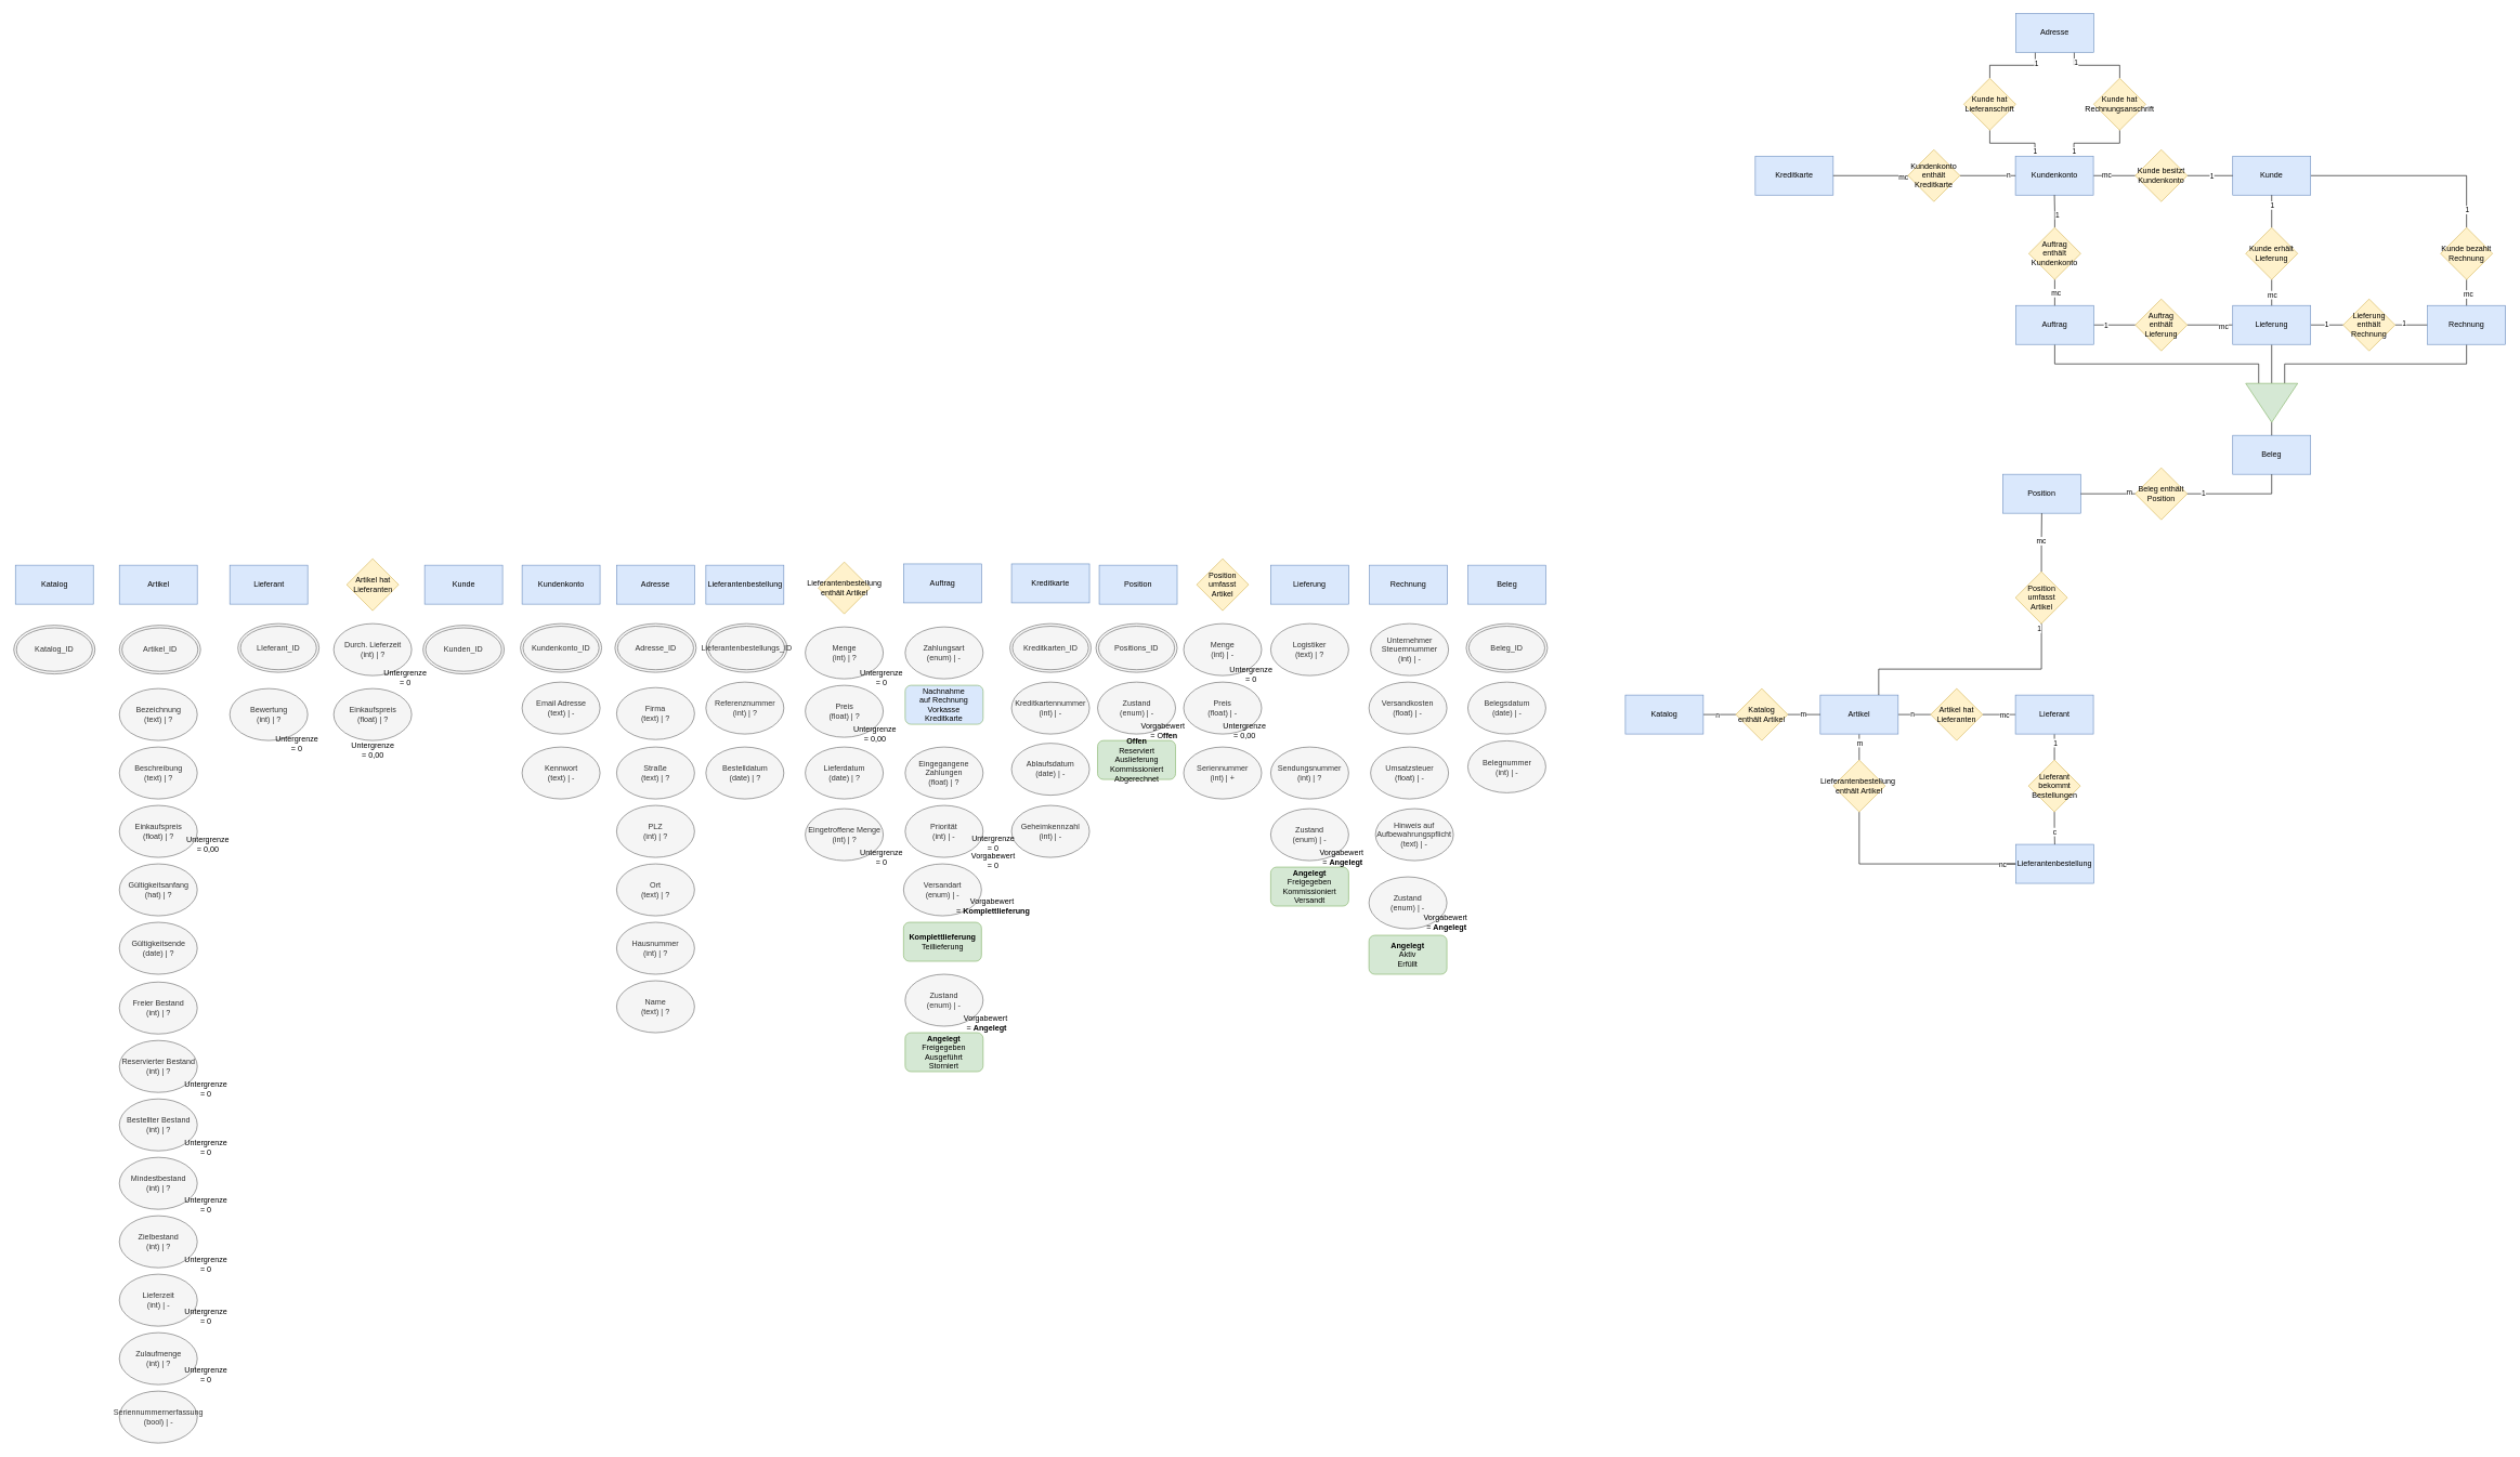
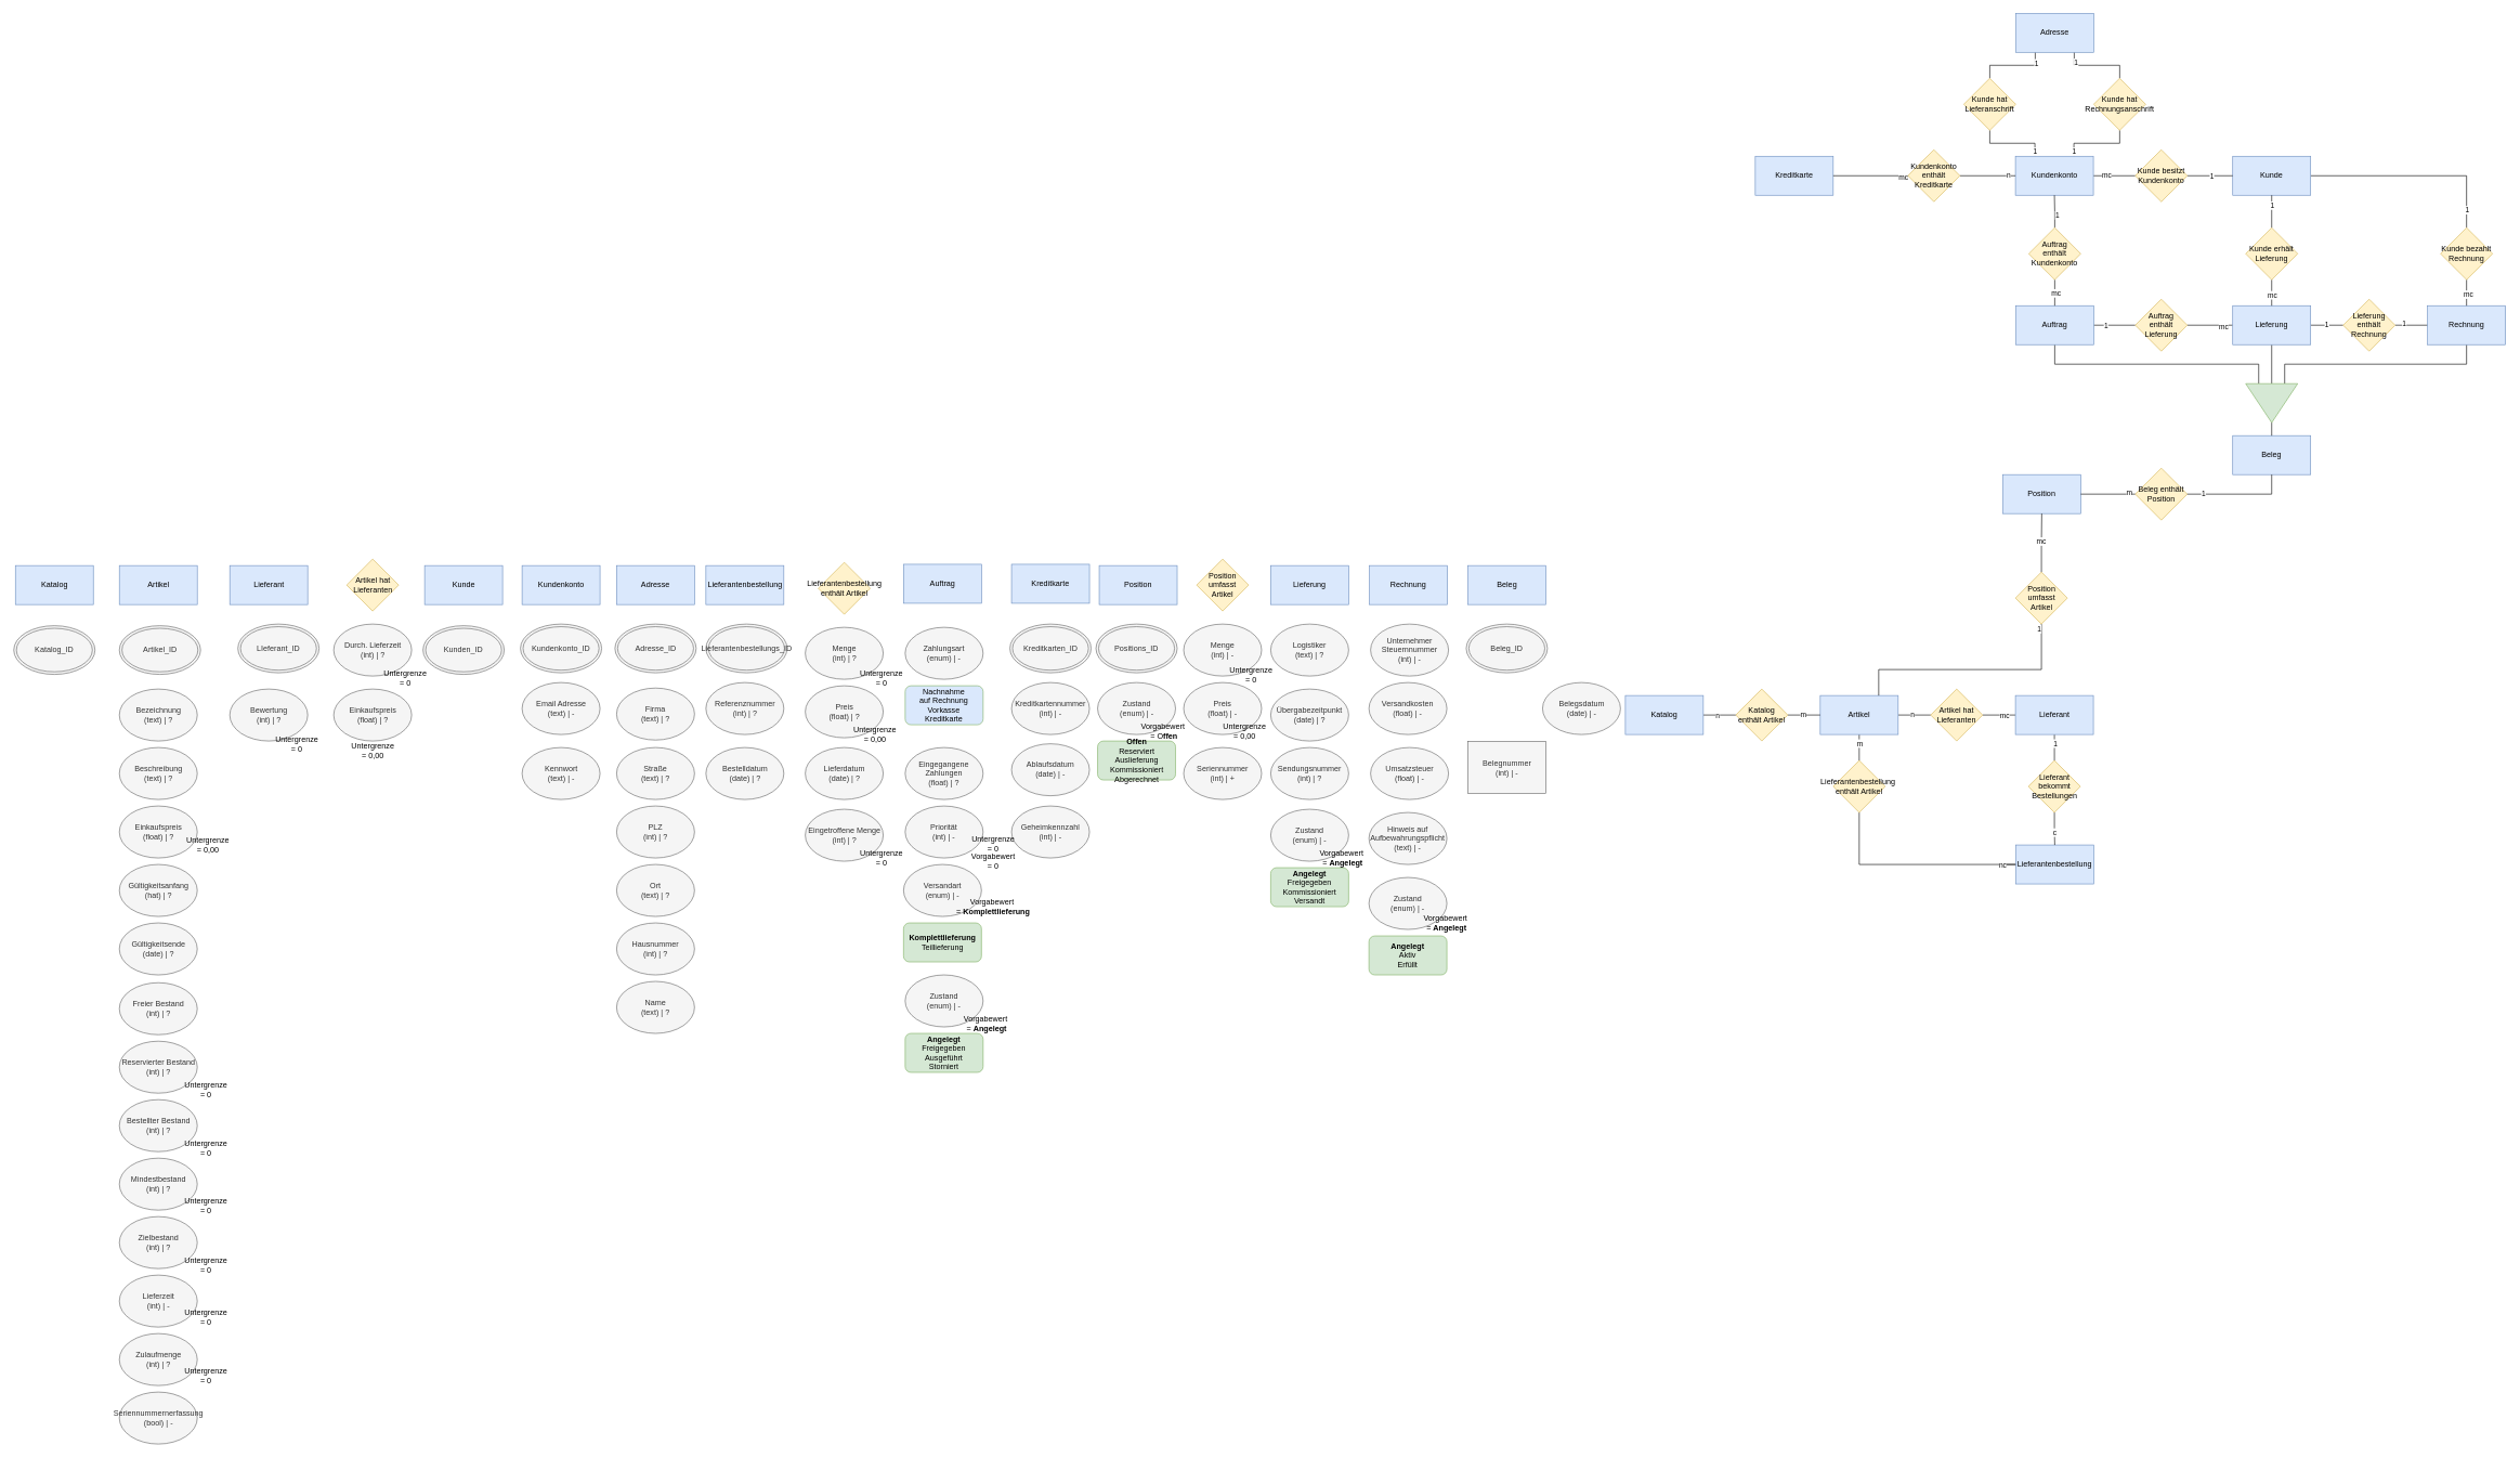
- <mxCell id="149" value="Belegsdatum&lt;br&gt;(date) | -" style="ellipse;whiteSpace=wrap;html=1;fillColor=#f5f5f5;fontColor=#333333;strokeColor=#666666;" parent="1" vertex="1"><mxGeometry x="2258.5" y="1050" width="120" height="80" as="geometry" /></mxCell>
+ <mxCell id="149" value="Belegsdatum&lt;br&gt;(date) | -" style="ellipse;whiteSpace=wrap;html=1;fillColor=#f5f5f5;fontColor=#333333;strokeColor=#666666;" parent="1" vertex="1"><mxGeometry x="2373.5" y="1050" width="120" height="80" as="geometry" /></mxCell>
+ <mxCell id="125" value="Übergabezeitpunkt&lt;br&gt;(date) | ?" style="ellipse;whiteSpace=wrap;html=1;fillColor=#f5f5f5;fontColor=#333333;strokeColor=#666666;" parent="1" vertex="1"><mxGeometry x="1955" y="1060" width="120" height="80" as="geometry" /></mxCell>
- <mxCell id="150" value="Belegnummer&lt;br&gt;(int) | -" style="ellipse;whiteSpace=wrap;html=1;fillColor=#f5f5f5;fontColor=#333333;strokeColor=#666666;" parent="1" vertex="1"><mxGeometry x="2258.5" y="1140.5" width="120" height="80" as="geometry" /></mxCell>
+ <mxCell id="150" value="Belegnummer&lt;br&gt;(int) | -" style="whiteSpace=wrap;html=1;fillColor=#f5f5f5;fontColor=#333333;strokeColor=#666666;rounded=0;" parent="1" vertex="1"><mxGeometry x="2258.5" y="1140.5" width="120" height="80" as="geometry" /></mxCell>
- <mxCell id="146" value="Hinweis auf Aufbewahrungspflicht&lt;br&gt;(text) | -" style="ellipse;whiteSpace=wrap;html=1;fillColor=#f5f5f5;fontColor=#333333;strokeColor=#666666;" parent="1" vertex="1"><mxGeometry x="2116.25" y="1245" width="120" height="80" as="geometry" /></mxCell>
+ <mxCell id="146" value="Hinweis auf Aufbewahrungspflicht&lt;br&gt;(text) | -" style="ellipse;whiteSpace=wrap;html=1;fillColor=#f5f5f5;fontColor=#333333;strokeColor=#666666;" parent="1" vertex="1"><mxGeometry x="2106.25" y="1250" width="120" height="80" as="geometry" /></mxCell>
